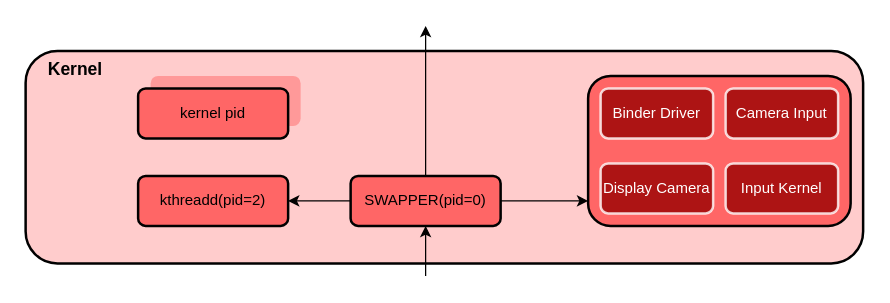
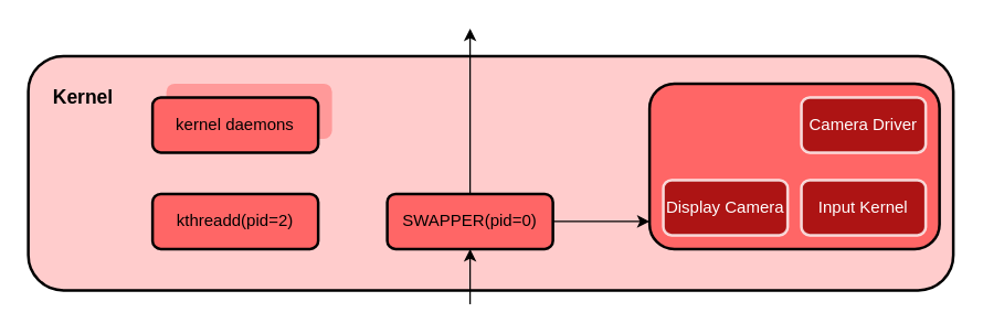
- <mxCell id="16" value="Kernel" style="text;html=1;align=center;verticalAlign=middle;whiteSpace=wrap;rounded=0;fontSize=14;fontStyle=1" vertex="1" parent="1"><mxGeometry x="30" y="40" width="60" height="30" as="geometry" /></mxCell>
+ <mxCell id="16" value="Kernel" style="text;html=1;align=center;verticalAlign=middle;whiteSpace=wrap;rounded=0;fontSize=14;fontStyle=1" vertex="1" parent="1"><mxGeometry x="30" y="55" width="60" height="30" as="geometry" /></mxCell>
- <mxCell id="7" value="kernel pid" style="rounded=1;whiteSpace=wrap;html=1;fillColor=light-dark(#FF6666,#512D2B);strokeColor=default;strokeWidth=2;" vertex="1" parent="1"><mxGeometry x="110" y="70" width="120" height="40" as="geometry" /></mxCell>
+ <mxCell id="7" value="kernel daemons" style="rounded=1;whiteSpace=wrap;html=1;fillColor=light-dark(#FF6666,#512D2B);strokeColor=default;strokeWidth=2;" vertex="1" parent="1"><mxGeometry x="110" y="70" width="120" height="40" as="geometry" /></mxCell>
- <mxCell id="8" value="Binder Driver" style="rounded=1;whiteSpace=wrap;html=1;fillColor=light-dark(#990000,#512D2B);strokeColor=#FFFFFF;fontColor=#FFFFFF;opacity=80;strokeWidth=2;" vertex="1" parent="1"><mxGeometry x="480" y="70" width="90" height="40" as="geometry" /></mxCell>
- <mxCell id="9" value="Camera Input" style="rounded=1;whiteSpace=wrap;html=1;fillColor=light-dark(#990000,#512D2B);strokeColor=#FFFFFF;fontColor=#FFFFFF;opacity=80;strokeWidth=2;" vertex="1" parent="1"><mxGeometry x="580" y="70" width="90" height="40" as="geometry" /></mxCell>
+ <mxCell id="9" value="Camera Driver" style="rounded=1;whiteSpace=wrap;html=1;fillColor=light-dark(#990000,#512D2B);strokeColor=#FFFFFF;fontColor=#FFFFFF;opacity=80;strokeWidth=2;" vertex="1" parent="1"><mxGeometry x="580" y="70" width="90" height="40" as="geometry" /></mxCell>
- <mxCell id="13" value="" style="endArrow=classic;html=1;entryX=1;entryY=0.5;entryDx=0;entryDy=0;" edge="1" parent="1" source="3" target="4"><mxGeometry width="50" height="50" relative="1" as="geometry"><mxPoint x="350" y="250" as="sourcePoint" /><mxPoint x="350" y="190" as="targetPoint" /></mxGeometry></mxCell>
